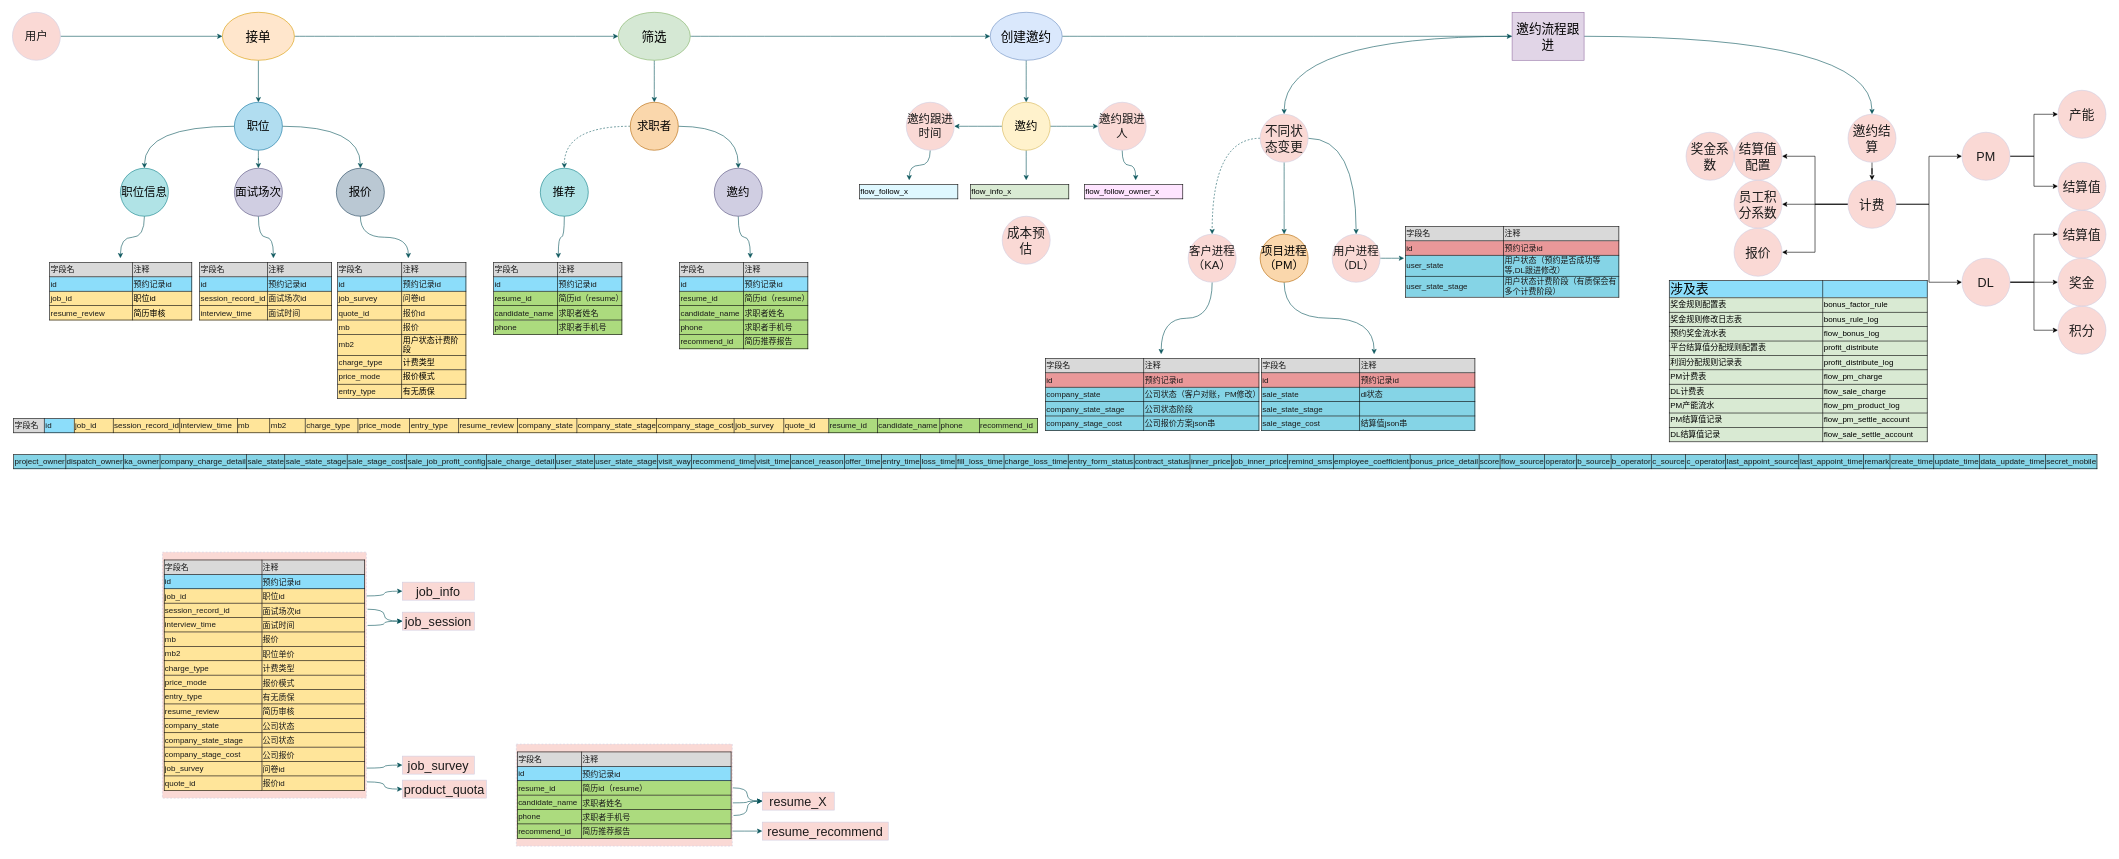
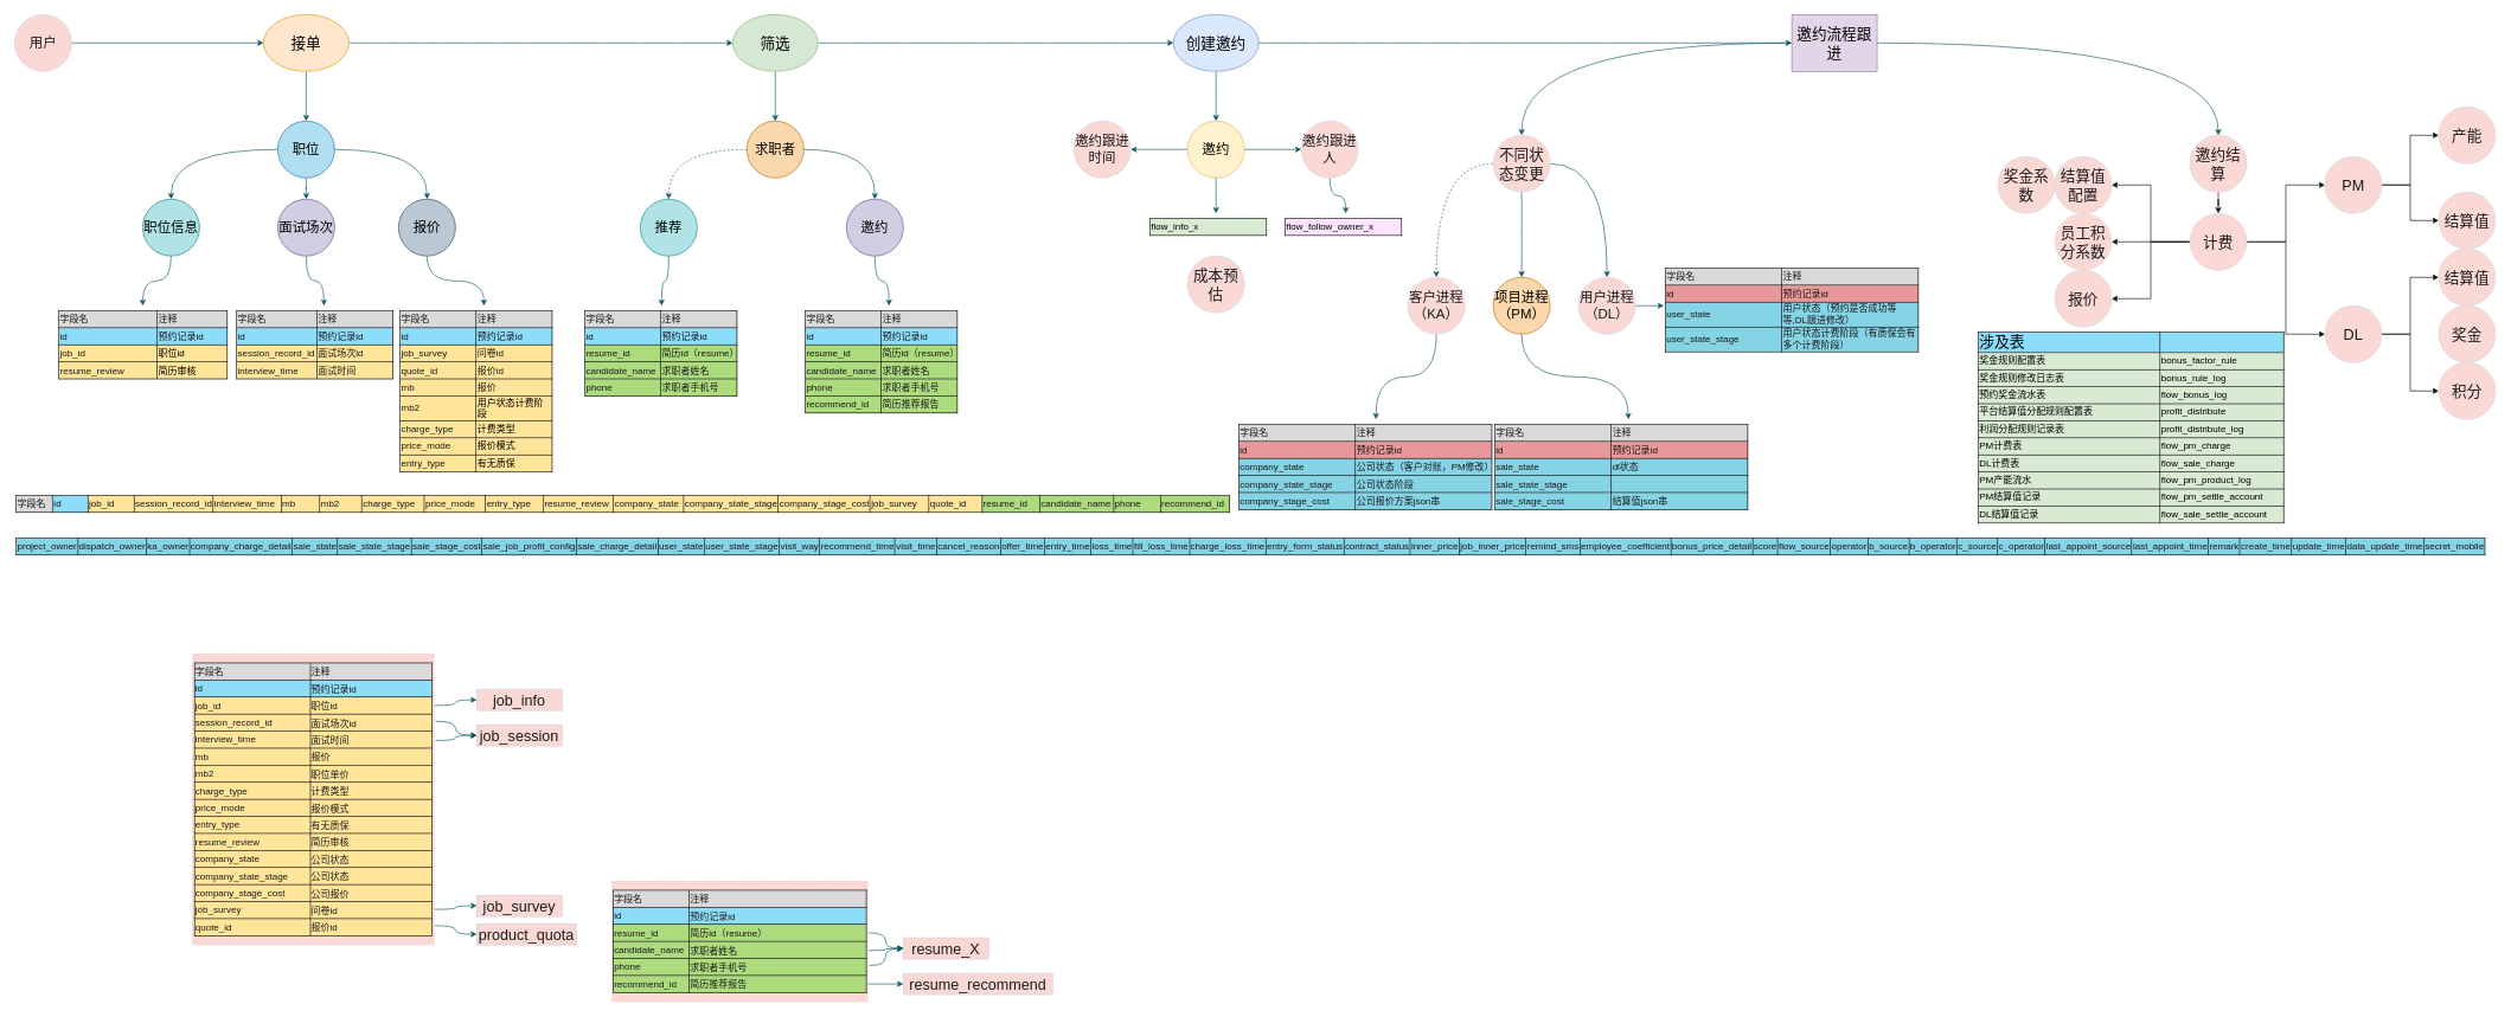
- <mxCell id="60" style="edgeStyle=orthogonalEdgeStyle;curved=1;rounded=0;orthogonalLoop=1;jettySize=auto;html=1;entryX=0.5;entryY=0;entryDx=0;entryDy=0;fontSize=19;strokeColor=#09555B;fontColor=#1A1A1A;" parent="1" source="61" target="65" edge="1"><mxGeometry relative="1" as="geometry" /></mxCell>
- <mxCell id="65" value="&lt;meta charset=&quot;utf-8&quot;&gt;&lt;table style=&quot;border-collapse: collapse&quot;&gt;&lt;colgroup&gt;&lt;col width=&quot;164&quot; style=&quot;width: 164px&quot;&gt;&lt;/colgroup&gt;&lt;tbody&gt;&lt;tr style=&quot;height: 24px&quot;&gt;&lt;td style=&quot;background-color: #dff8ff ; font-size: 10pt ; color: #000000 ; border-left: 0.5pt solid #000000 ; border-top: 0.5pt solid #000000 ; border-right: 0.5pt solid #000000 ; border-bottom: 0.5pt solid #000000 ; text-align: left&quot;&gt;&lt;font style=&quot;font-size: 10pt ; color: #000000&quot;&gt;flow_follow_x&lt;/font&gt;&lt;/td&gt;&lt;/tr&gt;&lt;/tbody&gt;&lt;/table&gt;" style="text;whiteSpace=wrap;html=1;fontSize=19;fontColor=#1A1A1A;rounded=0;" parent="1" vertex="1"><mxGeometry x="1430" y="300" width="170" height="40" as="geometry" /></mxCell>
- <mxCell id="98" value="员工积分系数" style="ellipse;whiteSpace=wrap;html=1;aspect=fixed;sketch=0;fontColor=#1A1A1A;strokeColor=#D0CEE2;fillColor=#FAD9D5;fontSize=21;" parent="1" vertex="1"><mxGeometry x="2890" y="300" width="80" height="80" as="geometry" /></mxCell>
+ <mxCell id="98" value="员工积分系数" style="ellipse;whiteSpace=wrap;html=1;aspect=fixed;sketch=0;fontColor=#1A1A1A;strokeColor=#D0CEE2;fillColor=#FAD9D5;fontSize=21;dashed=1;" parent="1" vertex="1"><mxGeometry x="2890" y="300" width="80" height="80" as="geometry" /></mxCell>
- <mxCell id="94" value="" style="edgeStyle=orthogonalEdgeStyle;rounded=0;orthogonalLoop=1;jettySize=auto;html=1;" parent="1" source="96" target="104" edge="1"><mxGeometry relative="1" as="geometry" /></mxCell>
